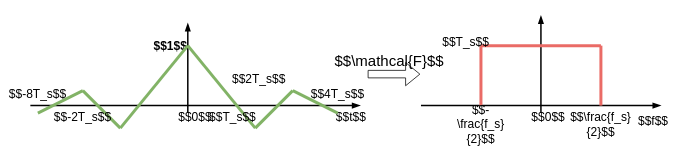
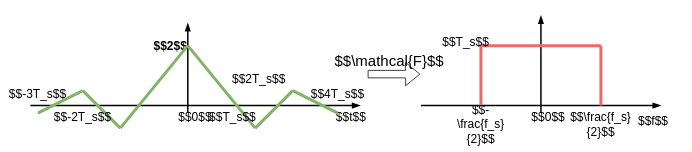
- <mxCell id="18" value="&lt;font style=&quot;font-size: 16px;&quot;&gt;&lt;b&gt;$$1$$&lt;/b&gt;&lt;/font&gt;" style="text;html=1;align=center;verticalAlign=middle;whiteSpace=wrap;rounded=0;" parent="1" vertex="1"><mxGeometry x="197" y="45" width="60" height="30" as="geometry" /></mxCell>
+ <mxCell id="18" value="&lt;font style=&quot;font-size: 16px;&quot;&gt;&lt;b&gt;$$2$$&lt;/b&gt;&lt;/font&gt;" style="text;html=1;align=center;verticalAlign=middle;whiteSpace=wrap;rounded=0;" parent="1" vertex="1"><mxGeometry x="197" y="45" width="60" height="30" as="geometry" /></mxCell>
- <mxCell id="24" value="&lt;font style=&quot;font-size: 16px;&quot;&gt;$$-8T_s$$&lt;/font&gt;" style="text;html=1;align=center;verticalAlign=middle;whiteSpace=wrap;rounded=0;" vertex="1" parent="19"><mxGeometry x="-30" y="50" width="60" height="30" as="geometry" /></mxCell>
+ <mxCell id="24" value="&lt;font style=&quot;font-size: 16px;&quot;&gt;$$-3T_s$$&lt;/font&gt;" style="text;html=1;align=center;verticalAlign=middle;whiteSpace=wrap;rounded=0;" vertex="1" parent="19"><mxGeometry x="-30" y="50" width="60" height="30" as="geometry" /></mxCell>
